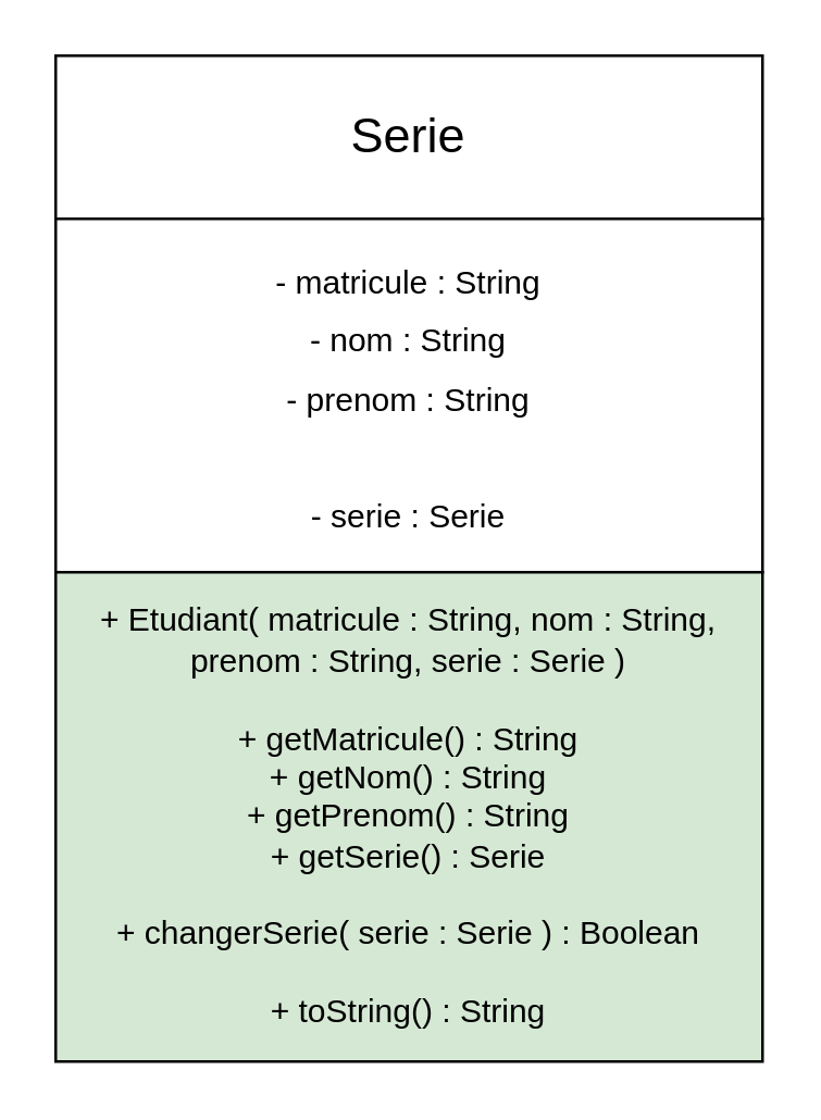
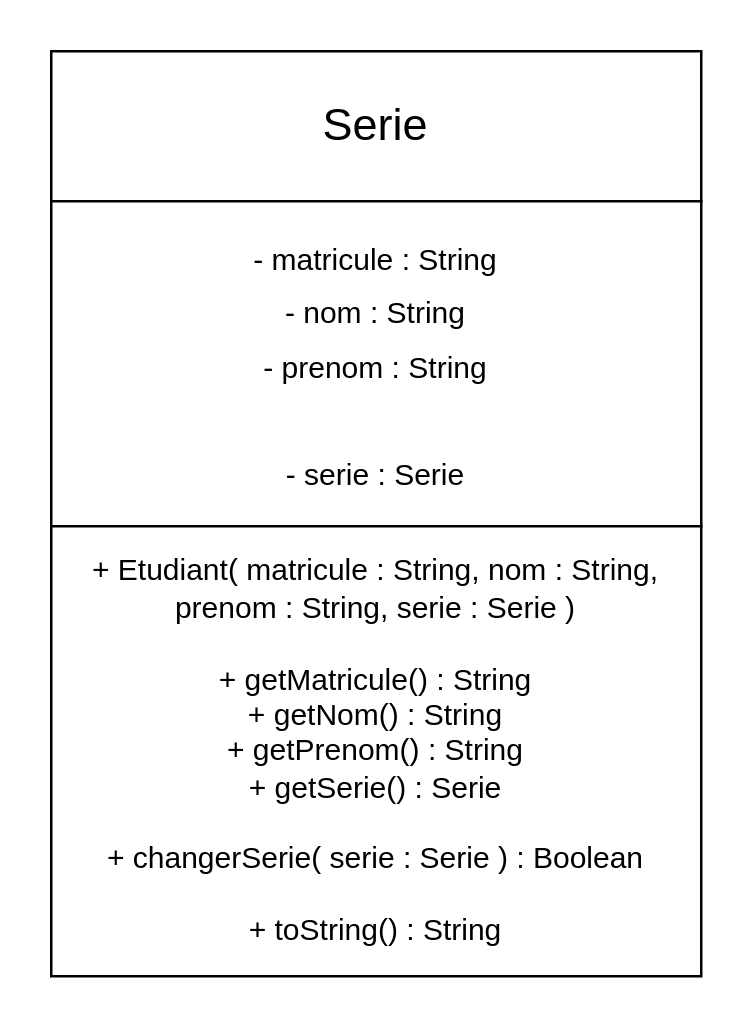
- <mxCell id="4" value="+ Etudiant( matricule : String, nom : String,&lt;br&gt;prenom : String, serie : Serie )&lt;br&gt;&lt;br&gt;+ getMatricule() : String&lt;br&gt;+ getNom() : String&lt;br&gt;+ getPrenom() : String&lt;br&gt;+ getSerie() : Serie&lt;br&gt;&lt;br&gt;+ changerSerie( serie : Serie ) : Boolean&lt;br&gt;&lt;br&gt;+ toString() : String" style="whiteSpace=wrap;html=1;fontSize=12;fillColor=#d5e8d4;" vertex="1" parent="1"><mxGeometry x="20" y="210" width="260" height="180" as="geometry" /></mxCell>
+ <mxCell id="4" value="+ Etudiant( matricule : String, nom : String,&lt;br&gt;prenom : String, serie : Serie )&lt;br&gt;&lt;br&gt;+ getMatricule() : String&lt;br&gt;+ getNom() : String&lt;br&gt;+ getPrenom() : String&lt;br&gt;+ getSerie() : Serie&lt;br&gt;&lt;br&gt;+ changerSerie( serie : Serie ) : Boolean&lt;br&gt;&lt;br&gt;+ toString() : String" style="whiteSpace=wrap;html=1;fontSize=12;" vertex="1" parent="1"><mxGeometry x="20" y="210" width="260" height="180" as="geometry" /></mxCell>
